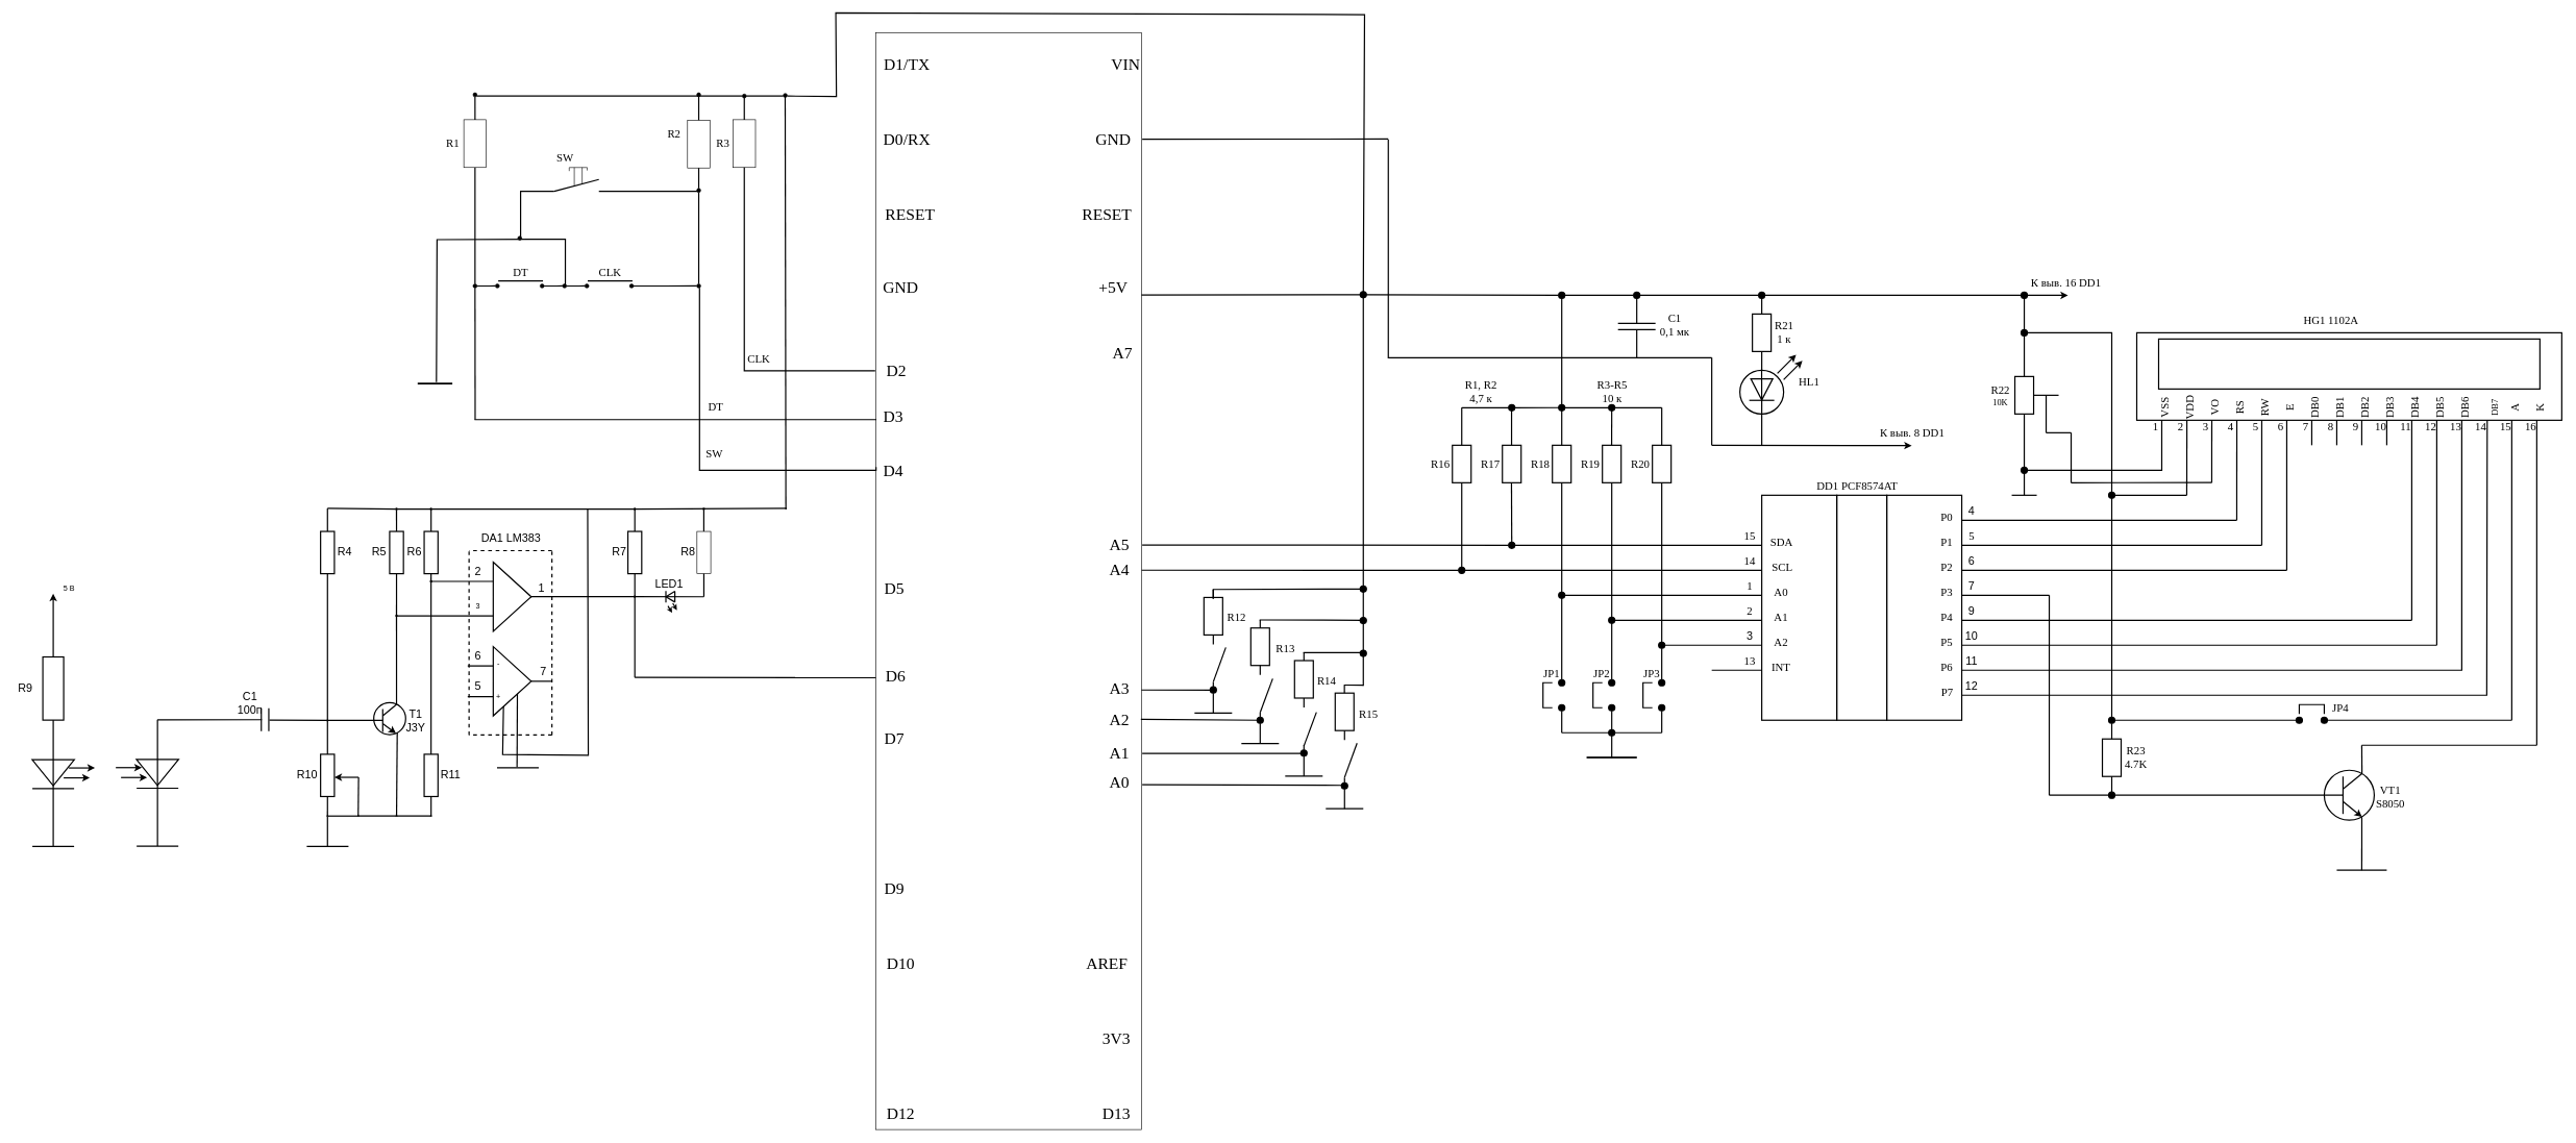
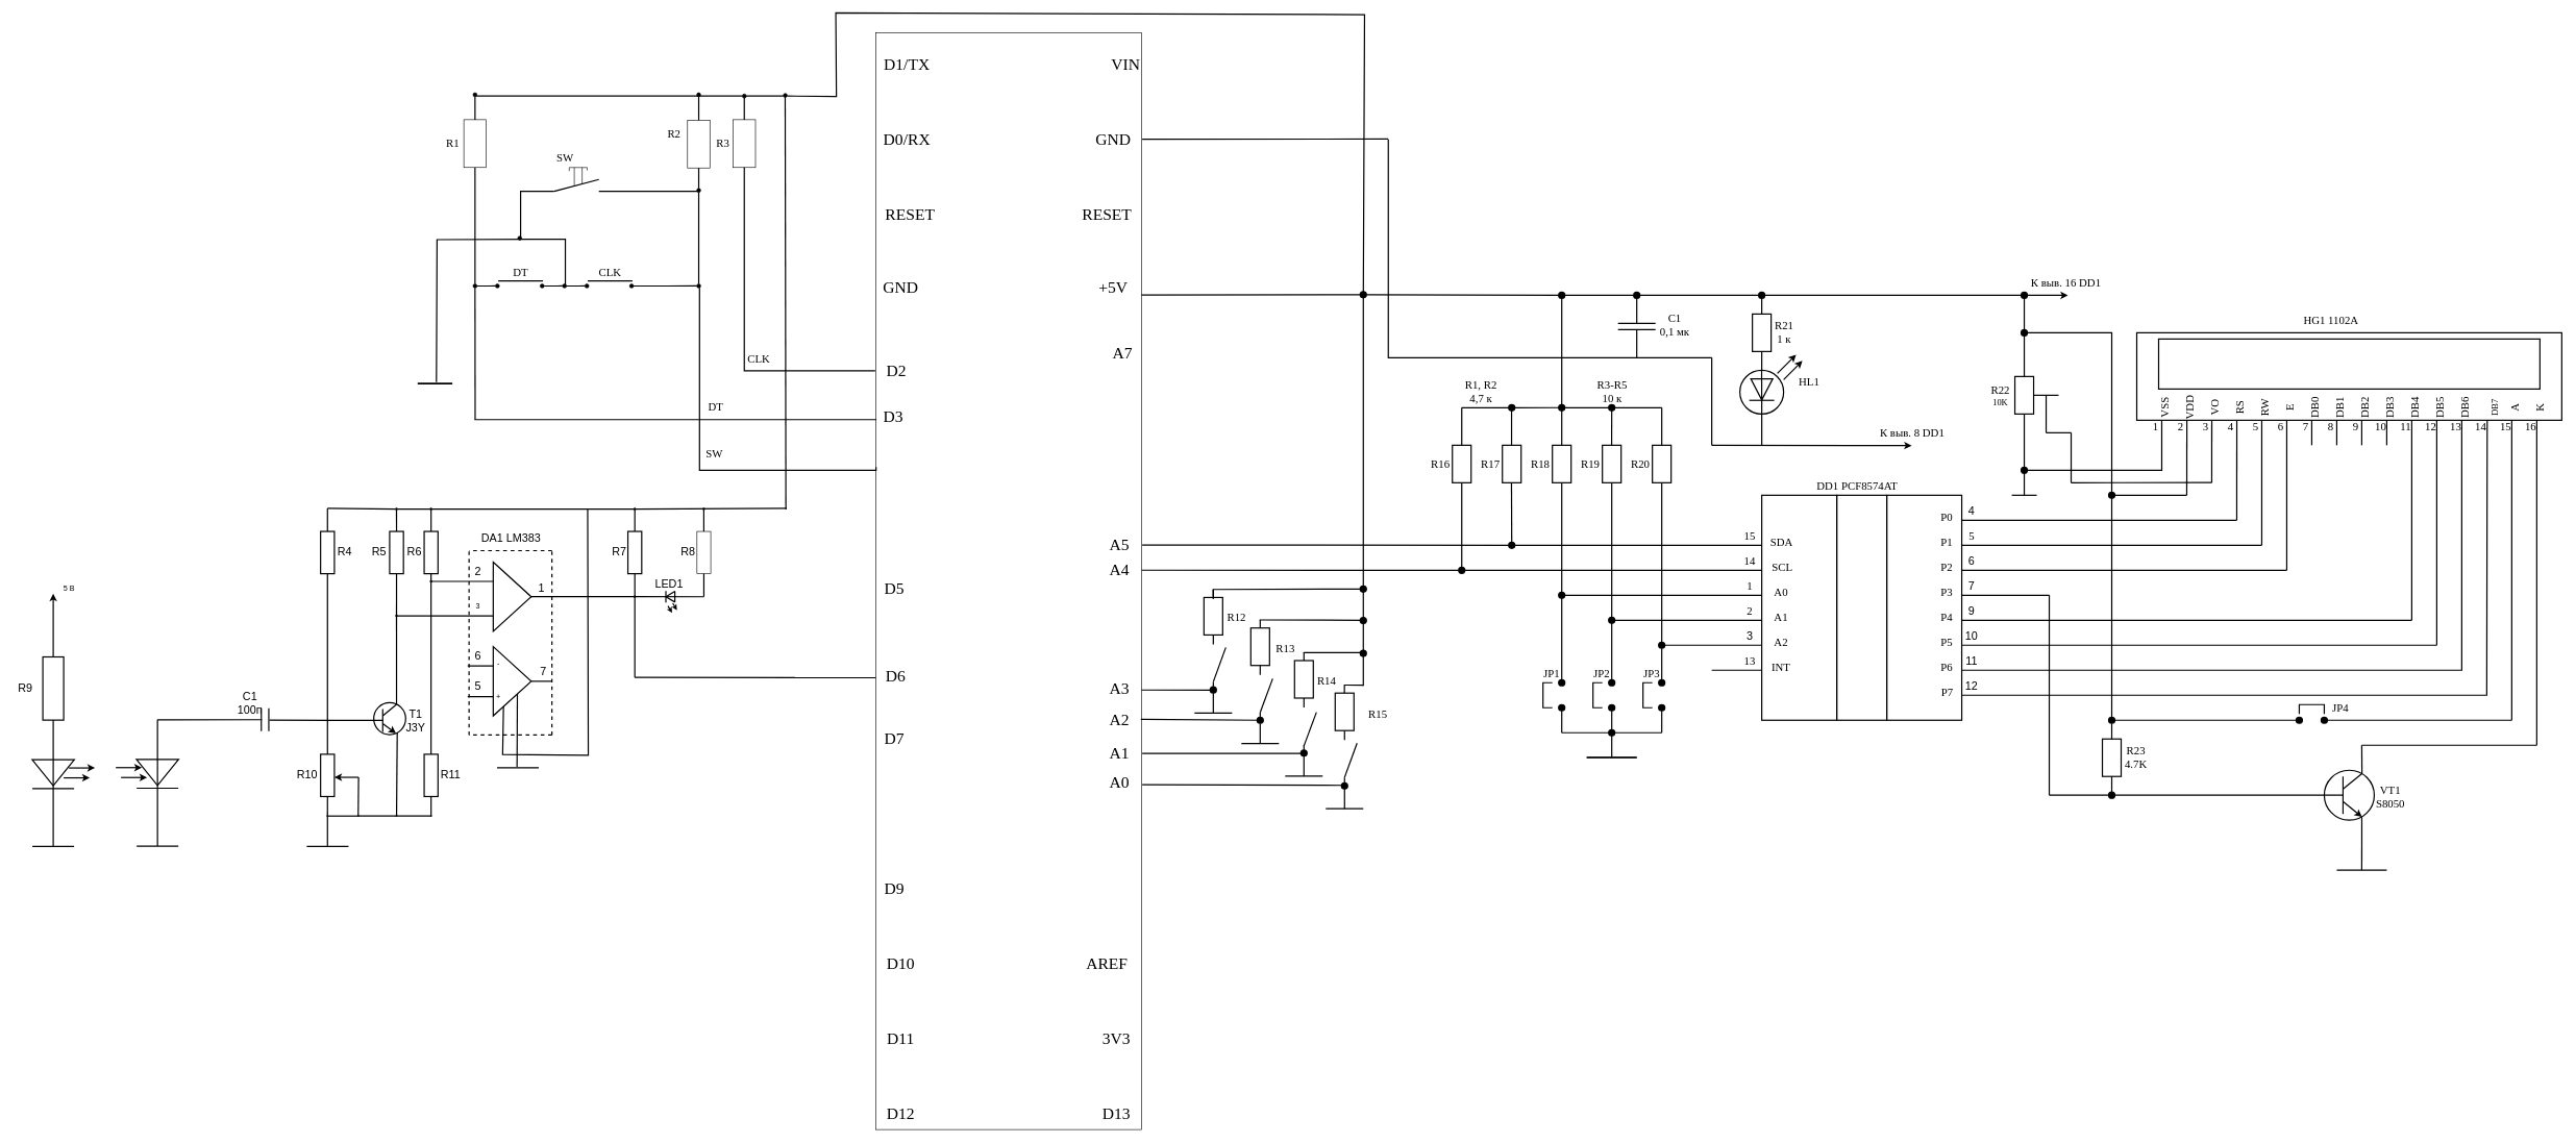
- <mxCell id="256" value="&lt;font style=&quot;font-size: 26px&quot; face=&quot;Times New Roman&quot;&gt;D4&lt;/font&gt;" style="text;html=1;strokeColor=none;fillColor=none;align=center;verticalAlign=middle;whiteSpace=wrap;rounded=0;" parent="1" vertex="1"><mxGeometry x="1408" y="743" width="40" height="20" as="geometry" /></mxCell>
- <mxCell id="308" value="&lt;div style=&quot;font-size: 18px&quot;&gt;&lt;font style=&quot;font-size: 18px&quot; face=&quot;Times New Roman&quot;&gt;R15&lt;/font&gt;&lt;/div&gt;" style="text;html=1;align=center;verticalAlign=middle;resizable=0;points=[];;autosize=1;strokeWidth=2;" parent="1" vertex="1"><mxGeometry x="2167" y="1133" width="41" height="19" as="geometry" /></mxCell>
+ <mxCell id="308" value="&lt;div style=&quot;font-size: 18px&quot;&gt;&lt;font style=&quot;font-size: 18px&quot; face=&quot;Times New Roman&quot;&gt;R15&lt;/font&gt;&lt;/div&gt;" style="text;html=1;align=center;verticalAlign=middle;resizable=0;points=[];;autosize=1;strokeWidth=2;" parent="1" vertex="1"><mxGeometry x="2182" y="1133" width="41" height="19" as="geometry" /></mxCell>
+ <mxCell id="265" value="&lt;font face=&quot;Times New Roman&quot;&gt;&lt;span style=&quot;font-size: 26px&quot;&gt;D11&lt;/span&gt;&lt;/font&gt;" style="text;html=1;strokeColor=none;fillColor=none;align=center;verticalAlign=middle;whiteSpace=wrap;rounded=0;" parent="1" vertex="1"><mxGeometry x="1420" y="1652" width="40" height="20" as="geometry" /></mxCell>
